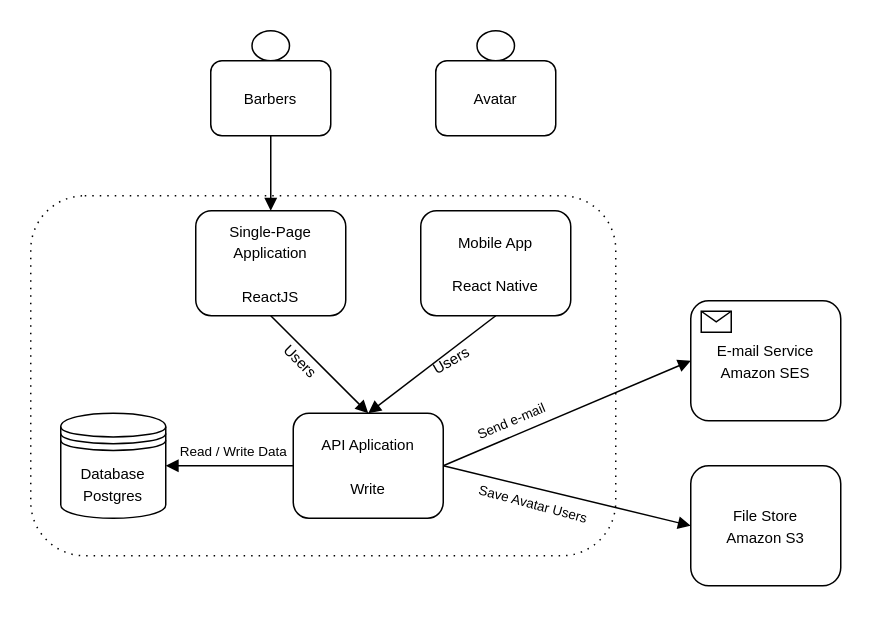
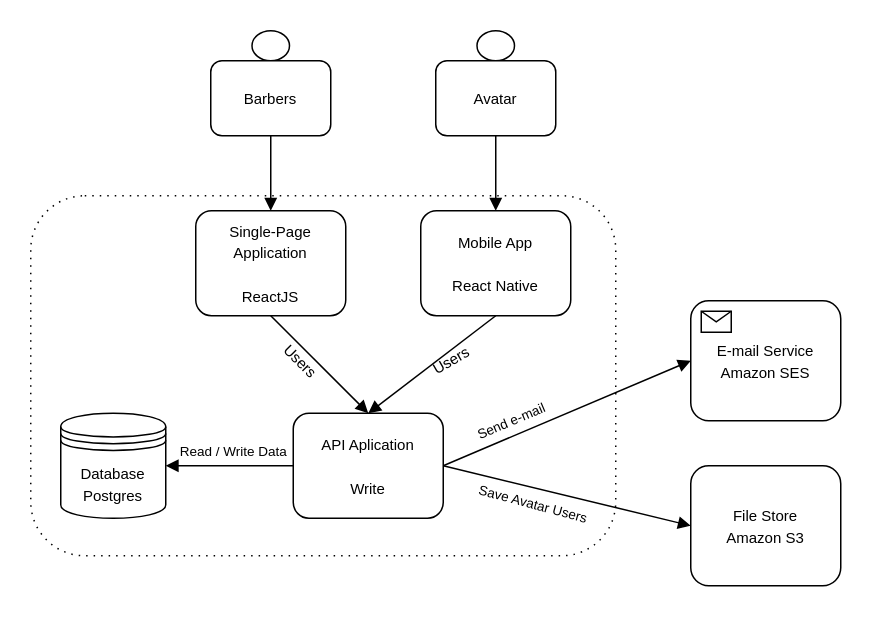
+ <mxCell id="25" value="" style="endArrow=block;endFill=1;endSize=6;html=1;exitX=0.5;exitY=1;exitDx=0;exitDy=0;" edge="1" parent="1" source="24" target="15"><mxGeometry width="100" relative="1" as="geometry"><mxPoint x="190" y="100" as="sourcePoint" /><mxPoint x="290" y="100" as="targetPoint" /></mxGeometry></mxCell>
